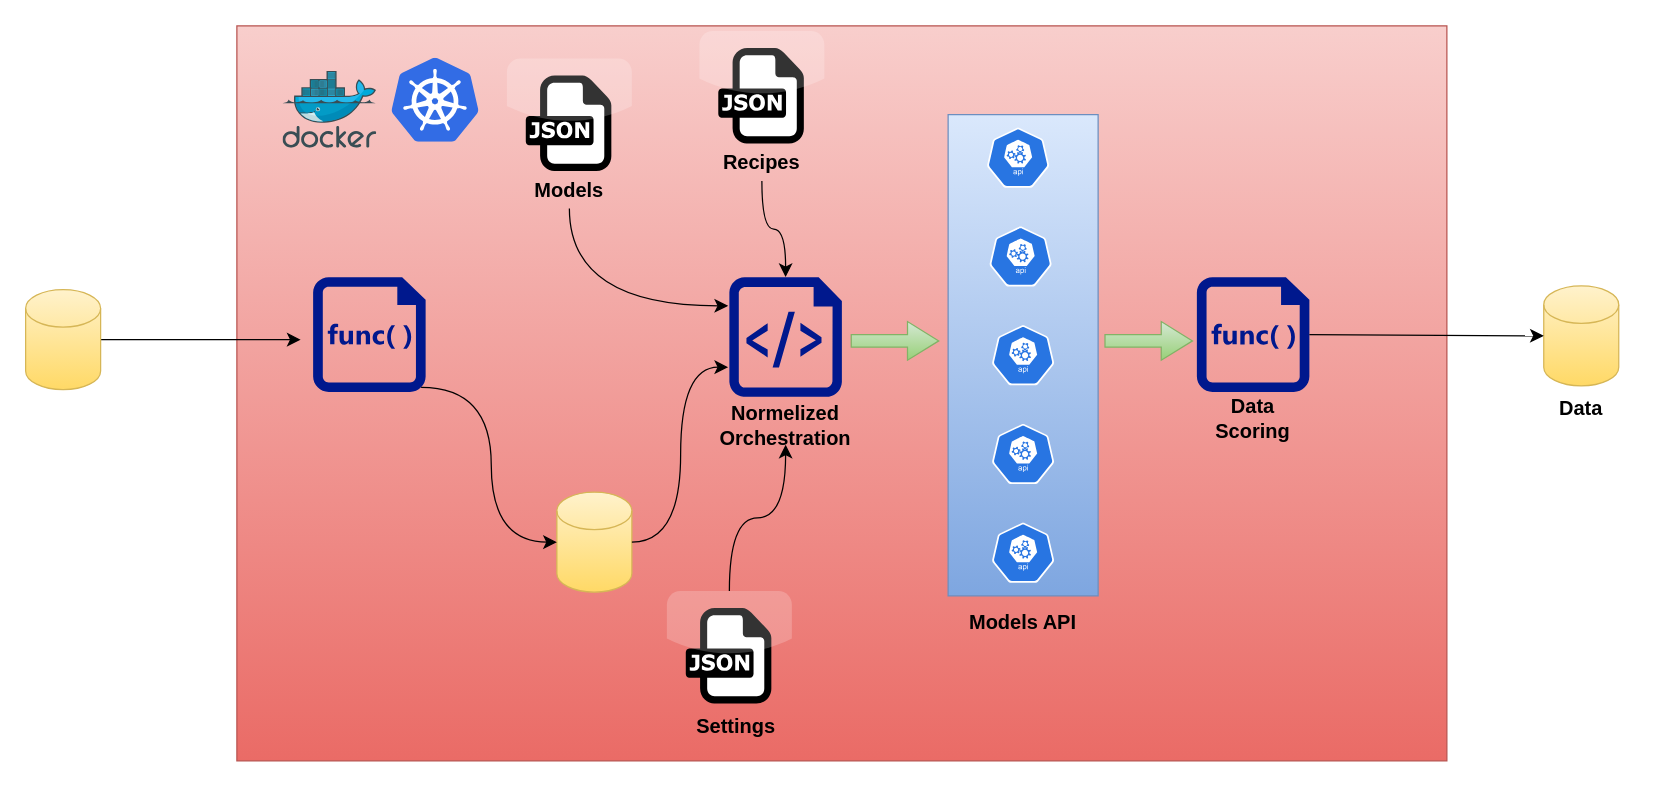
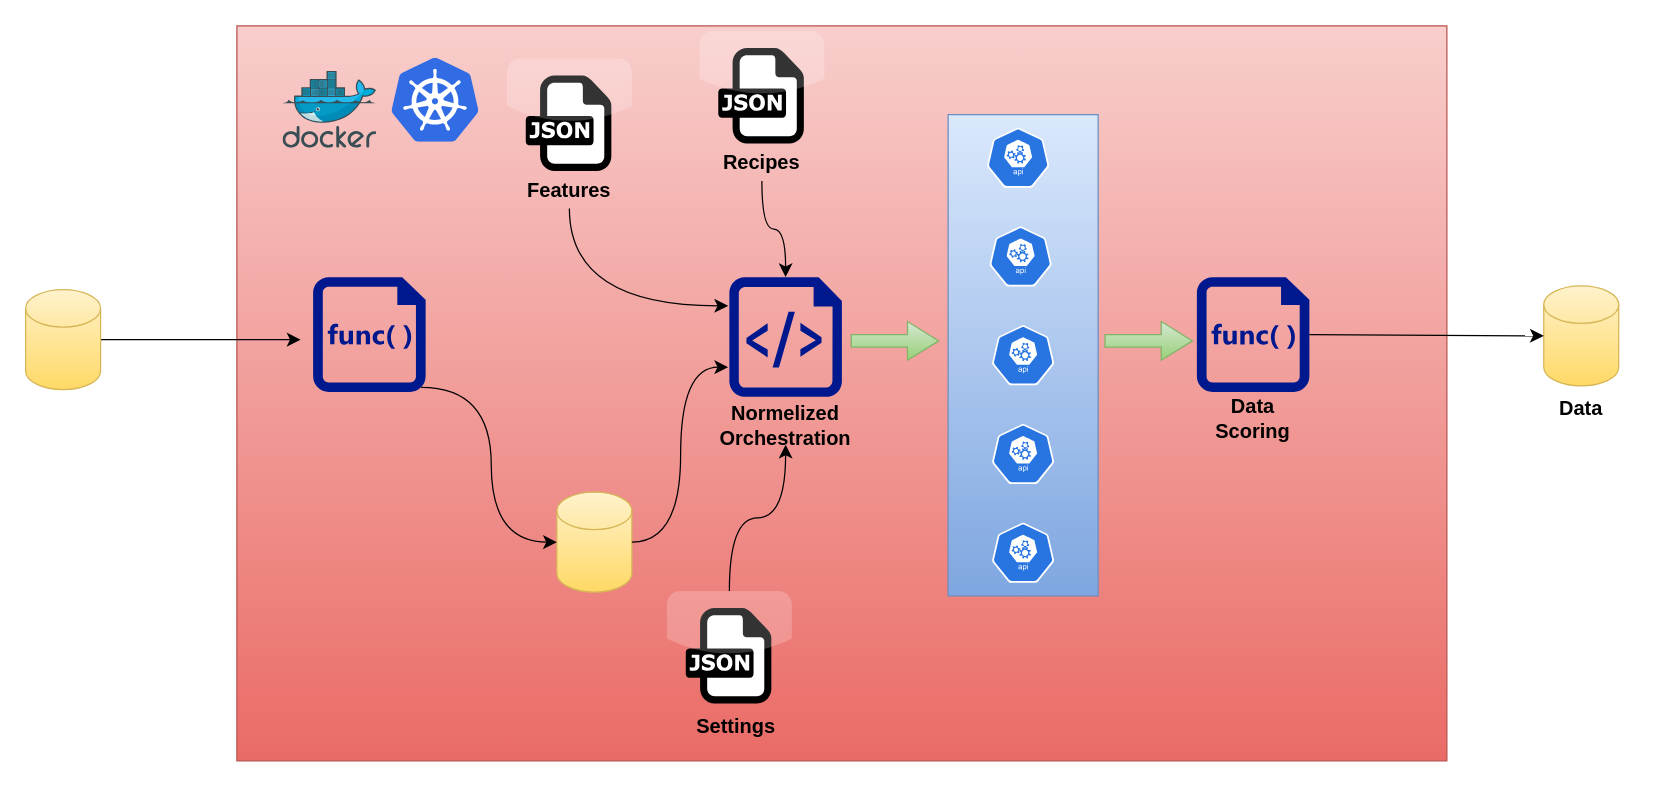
- <mxCell id="56" value="&lt;b&gt;Models&lt;/b&gt;" style="text;html=1;strokeColor=none;fillColor=none;align=center;verticalAlign=middle;whiteSpace=wrap;rounded=0;fontSize=16;" vertex="1" parent="54"><mxGeometry x="20" y="90" width="60" height="30" as="geometry" /></mxCell>
+ <mxCell id="56" value="&lt;b&gt;Features&lt;/b&gt;" style="text;html=1;strokeColor=none;fillColor=none;align=center;verticalAlign=middle;whiteSpace=wrap;rounded=0;fontSize=16;" vertex="1" parent="54"><mxGeometry x="20" y="90" width="60" height="30" as="geometry" /></mxCell>
- <mxCell id="41" value="&lt;b&gt;Models API&lt;/b&gt;" style="text;html=1;strokeColor=none;fillColor=none;align=center;verticalAlign=middle;whiteSpace=wrap;rounded=0;fontSize=16;" vertex="1" parent="32"><mxGeometry x="14" y="390.5" width="92" height="30" as="geometry" /></mxCell>
